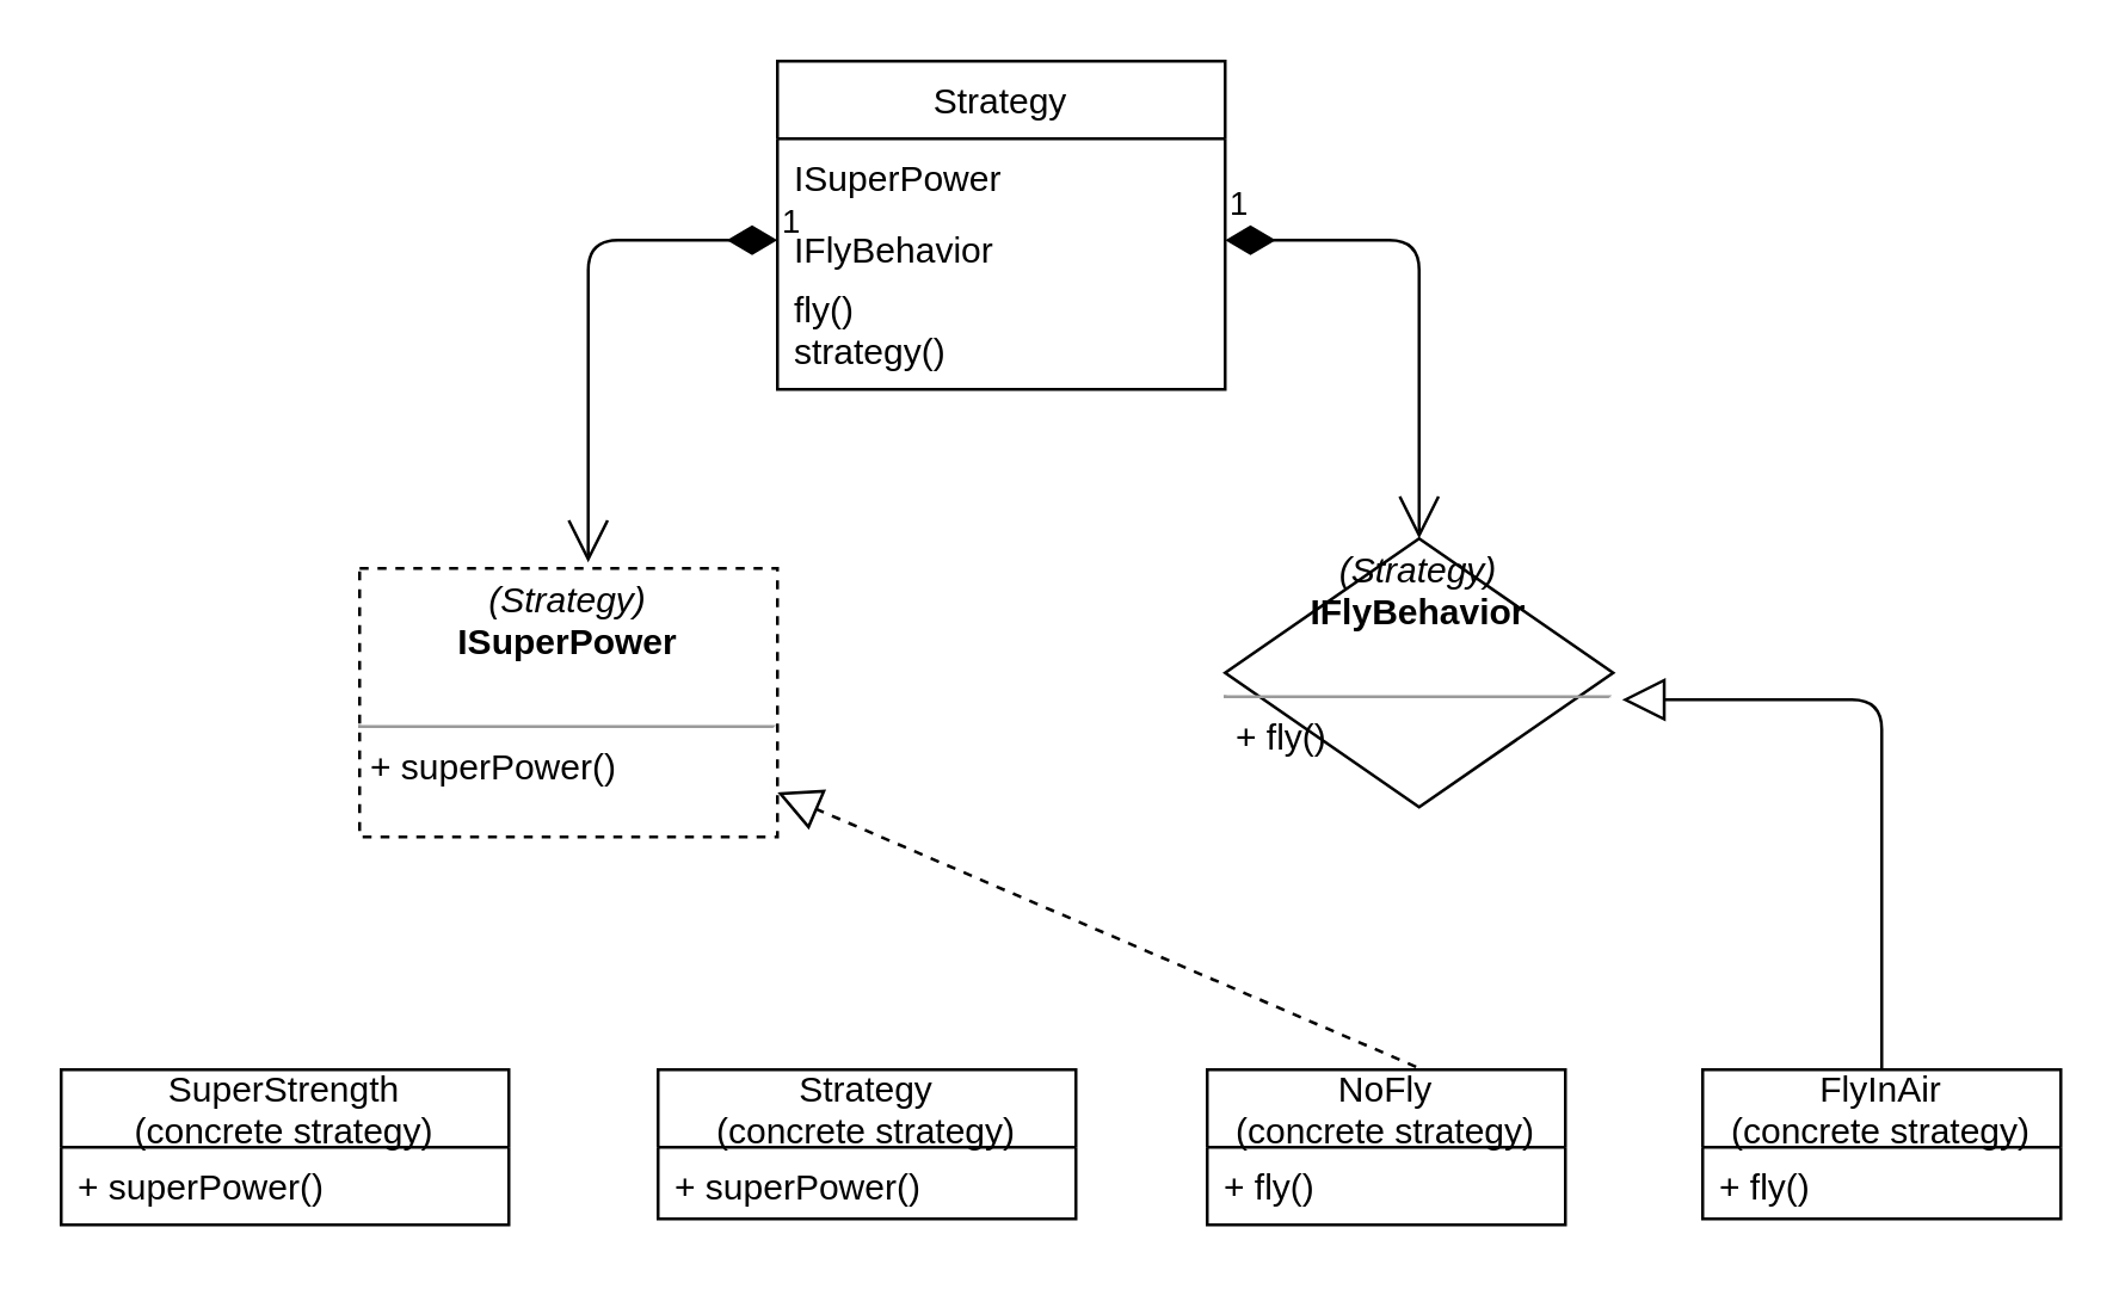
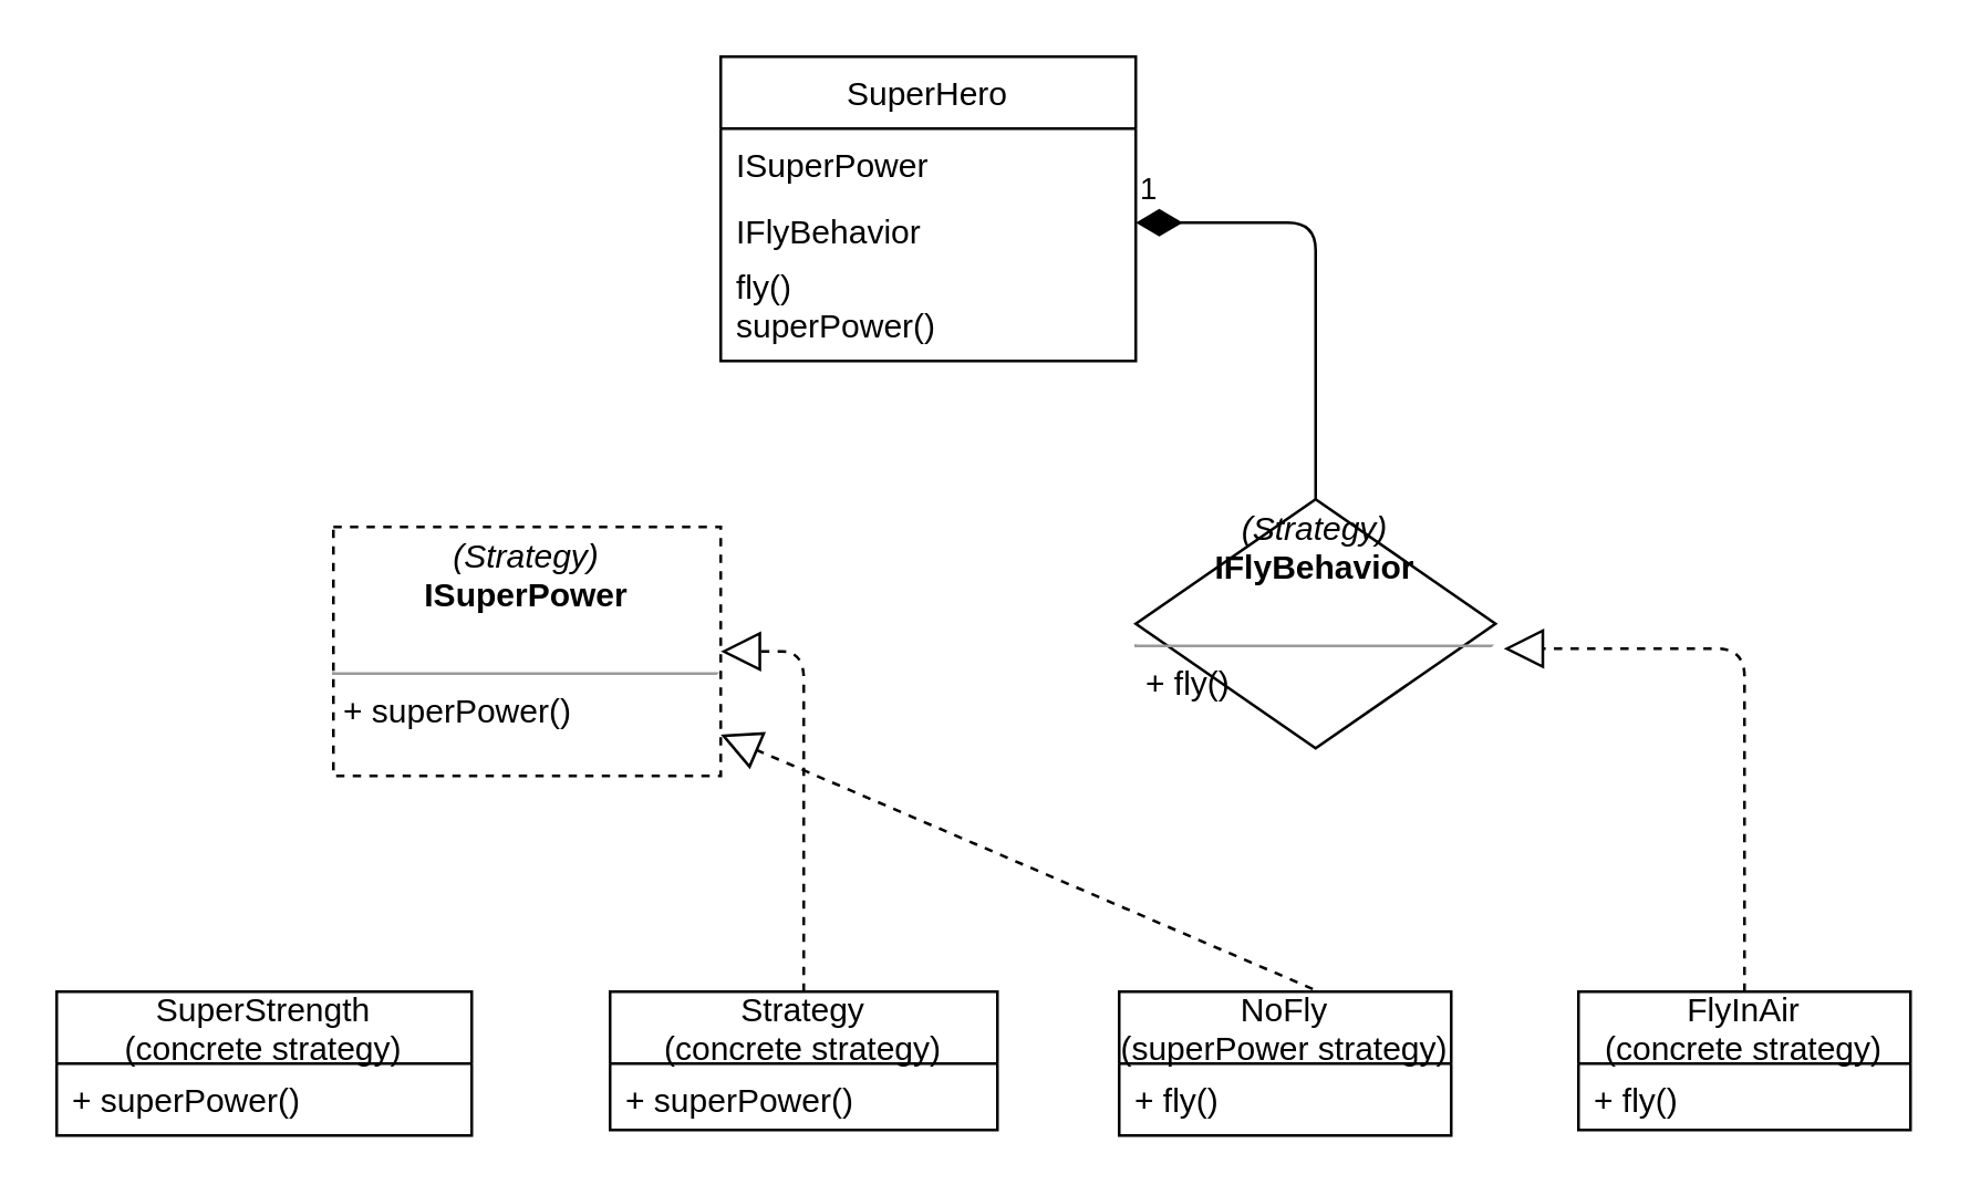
- <mxCell id="6" value="Strategy" style="swimlane;fontStyle=0;childLayout=stackLayout;horizontal=1;startSize=26;fillColor=none;horizontalStack=0;resizeParent=1;resizeParentMax=0;resizeLast=0;collapsible=1;marginBottom=0;" vertex="1" parent="1"><mxGeometry x="260" y="20" width="150" height="110" as="geometry" /></mxCell>
+ <mxCell id="6" value="SuperHero" style="swimlane;fontStyle=0;childLayout=stackLayout;horizontal=1;startSize=26;fillColor=none;horizontalStack=0;resizeParent=1;resizeParentMax=0;resizeLast=0;collapsible=1;marginBottom=0;" vertex="1" parent="1"><mxGeometry x="260" y="20" width="150" height="110" as="geometry" /></mxCell>
- <mxCell id="9" value="fly()&#10;strategy()" style="text;strokeColor=none;fillColor=none;align=left;verticalAlign=top;spacingLeft=4;spacingRight=4;overflow=hidden;rotatable=0;points=[[0,0.5],[1,0.5]];portConstraint=eastwest;" vertex="1" parent="6"><mxGeometry y="70" width="150" height="40" as="geometry" /></mxCell>
+ <mxCell id="9" value="fly()&#10;superPower()" style="text;strokeColor=none;fillColor=none;align=left;verticalAlign=top;spacingLeft=4;spacingRight=4;overflow=hidden;rotatable=0;points=[[0,0.5],[1,0.5]];portConstraint=eastwest;" vertex="1" parent="6"><mxGeometry y="70" width="150" height="40" as="geometry" /></mxCell>
- <mxCell id="4" value="1" style="endArrow=open;html=1;endSize=12;startArrow=diamondThin;startSize=14;startFill=1;edgeStyle=orthogonalEdgeStyle;align=left;verticalAlign=bottom;entryX=0.547;entryY=-0.022;entryDx=0;entryDy=0;entryPerimeter=0;exitX=0;exitY=0.5;exitDx=0;exitDy=0;" edge="1" parent="1" source="8" target="3"><mxGeometry x="-1" y="3" relative="1" as="geometry"><mxPoint x="190" y="290" as="sourcePoint" /><mxPoint x="350" y="290" as="targetPoint" /></mxGeometry></mxCell>
- <mxCell id="5" value="1" style="endArrow=open;html=1;endSize=12;startArrow=diamondThin;startSize=14;startFill=1;edgeStyle=orthogonalEdgeStyle;align=left;verticalAlign=bottom;entryX=0.5;entryY=0;entryDx=0;entryDy=0;exitX=1;exitY=0.5;exitDx=0;exitDy=0;" edge="1" parent="1" source="8" target="2"><mxGeometry x="-1" y="3" relative="1" as="geometry"><mxPoint x="190" y="290" as="sourcePoint" /><mxPoint x="350" y="290" as="targetPoint" /></mxGeometry></mxCell>
+ <mxCell id="5" value="1" style="endArrow=none;html=1;endSize=12;startArrow=diamondThin;startSize=14;startFill=1;edgeStyle=orthogonalEdgeStyle;align=left;verticalAlign=bottom;entryX=0.5;entryY=0;entryDx=0;entryDy=0;exitX=1;exitY=0.5;exitDx=0;exitDy=0;" edge="1" parent="1" source="8" target="2"><mxGeometry x="-1" y="3" relative="1" as="geometry"><mxPoint x="190" y="290" as="sourcePoint" /><mxPoint x="350" y="290" as="targetPoint" /></mxGeometry></mxCell>
- <mxCell id="20" value="" style="endArrow=block;dashed=0;endFill=0;endSize=12;html=1;entryX=1.023;entryY=0.6;entryDx=0;entryDy=0;entryPerimeter=0;exitX=0.5;exitY=0;exitDx=0;exitDy=0;" edge="1" parent="1" source="16" target="2"><mxGeometry width="160" relative="1" as="geometry"><mxPoint x="190" y="270" as="sourcePoint" /><mxPoint x="350" y="270" as="targetPoint" /><Array as="points"><mxPoint x="630" y="234" /></Array></mxGeometry></mxCell>
+ <mxCell id="20" value="" style="endArrow=block;dashed=1;endFill=0;endSize=12;html=1;entryX=1.023;entryY=0.6;entryDx=0;entryDy=0;entryPerimeter=0;exitX=0.5;exitY=0;exitDx=0;exitDy=0;" edge="1" parent="1" source="16" target="2"><mxGeometry width="160" relative="1" as="geometry"><mxPoint x="190" y="270" as="sourcePoint" /><mxPoint x="350" y="270" as="targetPoint" /><Array as="points"><mxPoint x="630" y="234" /></Array></mxGeometry></mxCell>
+ <mxCell id="18" value="" style="endArrow=block;dashed=1;endFill=0;endSize=12;html=1;exitX=0.5;exitY=0;exitDx=0;exitDy=0;entryX=1;entryY=0.5;entryDx=0;entryDy=0;" edge="1" parent="1" source="12" target="3"><mxGeometry width="160" relative="1" as="geometry"><mxPoint x="190" y="270" as="sourcePoint" /><mxPoint x="350" y="270" as="targetPoint" /><Array as="points"><mxPoint x="290" y="235" /></Array></mxGeometry></mxCell>
- <mxCell id="10" value="NoFly&#10;(concrete strategy)" style="swimlane;fontStyle=0;childLayout=stackLayout;horizontal=1;startSize=26;fillColor=none;horizontalStack=0;resizeParent=1;resizeParentMax=0;resizeLast=0;collapsible=1;marginBottom=0;" vertex="1" parent="1"><mxGeometry x="404" y="358" width="120" height="52" as="geometry" /></mxCell>
+ <mxCell id="10" value="NoFly&#10;(superPower strategy)" style="swimlane;fontStyle=0;childLayout=stackLayout;horizontal=1;startSize=26;fillColor=none;horizontalStack=0;resizeParent=1;resizeParentMax=0;resizeLast=0;collapsible=1;marginBottom=0;" vertex="1" parent="1"><mxGeometry x="404" y="358" width="120" height="52" as="geometry" /></mxCell>
